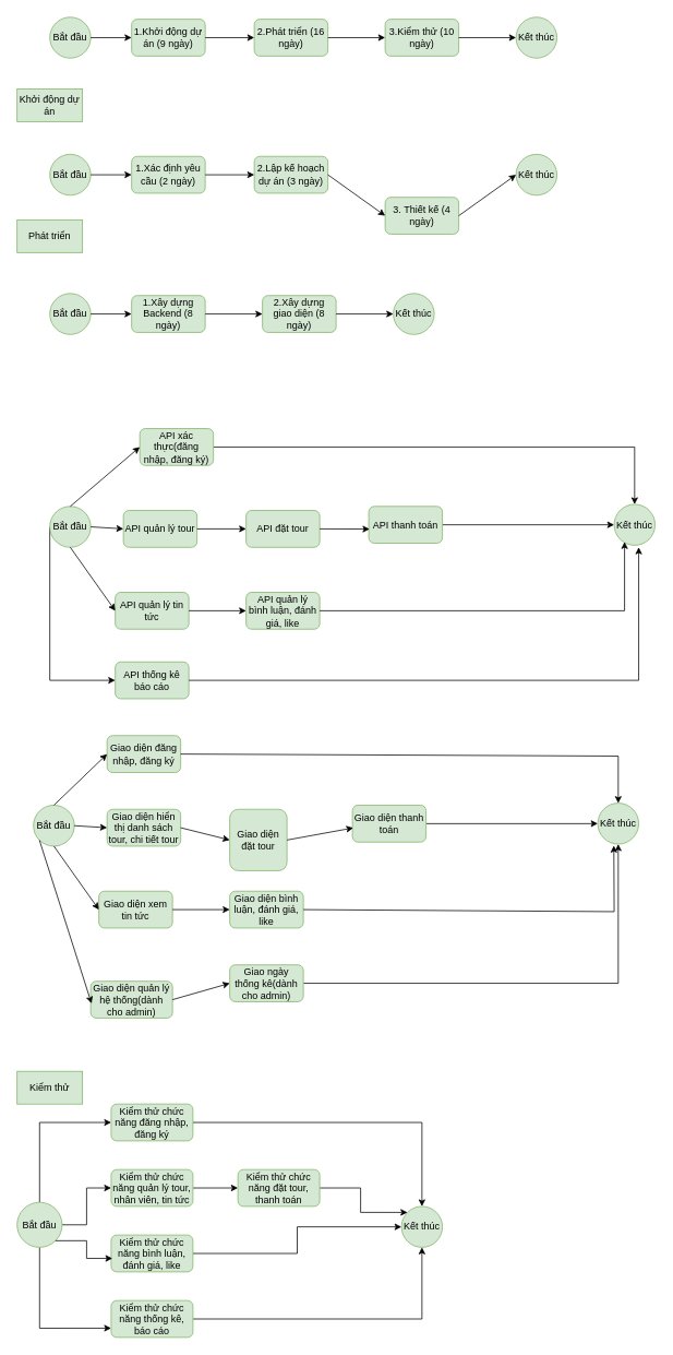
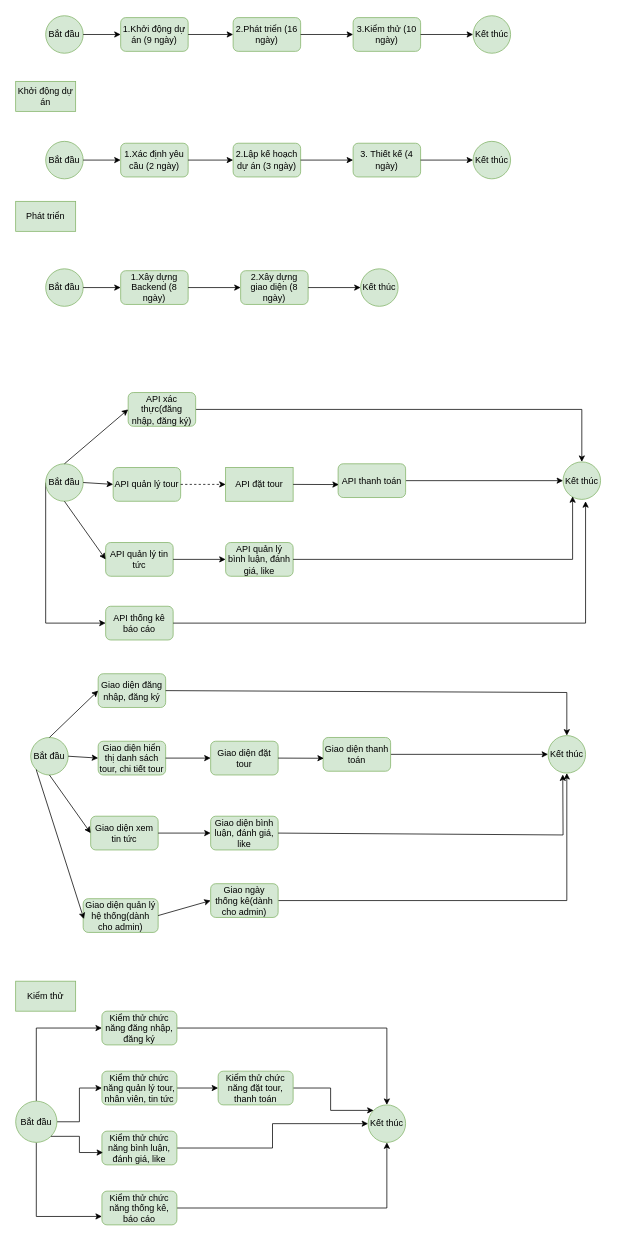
- <mxCell id="16" value="3. Thiết kế (4 ngày)" style="rounded=1;whiteSpace=wrap;html=1;fillColor=#d5e8d4;strokeColor=#82b366;" parent="1" vertex="1"><mxGeometry x="470" y="240.5" width="90" height="45" as="geometry" /></mxCell>
+ <mxCell id="16" value="3. Thiết kế (4 ngày)" style="rounded=1;whiteSpace=wrap;html=1;fillColor=#d5e8d4;strokeColor=#82b366;" parent="1" vertex="1"><mxGeometry x="470" y="190.5" width="90" height="45" as="geometry" /></mxCell>
- <mxCell id="44" value="" style="endArrow=classic;html=1;rounded=0;exitX=1;exitY=0.5;exitDx=0;exitDy=0;entryX=0;entryY=0.5;entryDx=0;entryDy=0;" parent="1" source="33" target="35" edge="1"><mxGeometry width="50" height="50" relative="1" as="geometry"><mxPoint x="430" y="738" as="sourcePoint" /><mxPoint x="480" y="688" as="targetPoint" /></mxGeometry></mxCell>
+ <mxCell id="44" value="" style="endArrow=classic;html=1;rounded=0;exitX=1;exitY=0.5;exitDx=0;exitDy=0;entryX=0;entryY=0.5;entryDx=0;entryDy=0;dashed=1;" parent="1" source="33" target="35" edge="1"><mxGeometry width="50" height="50" relative="1" as="geometry"><mxPoint x="430" y="738" as="sourcePoint" /><mxPoint x="480" y="688" as="targetPoint" /></mxGeometry></mxCell>
- <mxCell id="35" value="API đặt tour" style="rounded=1;whiteSpace=wrap;html=1;fillColor=#d5e8d4;strokeColor=#82b366;" parent="1" vertex="1"><mxGeometry x="300" y="623" width="90" height="45" as="geometry" /></mxCell>
+ <mxCell id="35" value="API đặt tour" style="whiteSpace=wrap;html=1;fillColor=#d5e8d4;strokeColor=#82b366;rounded=0;" parent="1" vertex="1"><mxGeometry x="300" y="623" width="90" height="45" as="geometry" /></mxCell>
- <mxCell id="51" value="Giao diện đặt tour" style="rounded=1;whiteSpace=wrap;html=1;fillColor=#d5e8d4;strokeColor=#82b366;" parent="1" vertex="1"><mxGeometry x="280" y="988" width="70" height="75" as="geometry" /></mxCell>
+ <mxCell id="51" value="Giao diện đặt tour" style="rounded=1;whiteSpace=wrap;html=1;fillColor=#d5e8d4;strokeColor=#82b366;" parent="1" vertex="1"><mxGeometry x="280" y="988" width="90" height="45" as="geometry" /></mxCell>
